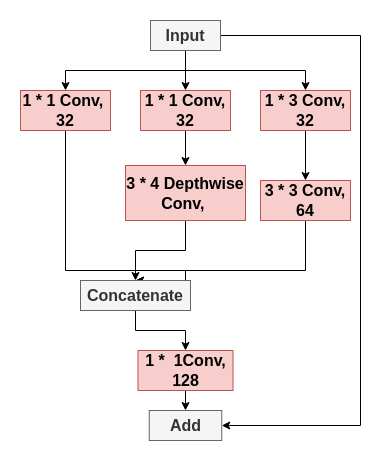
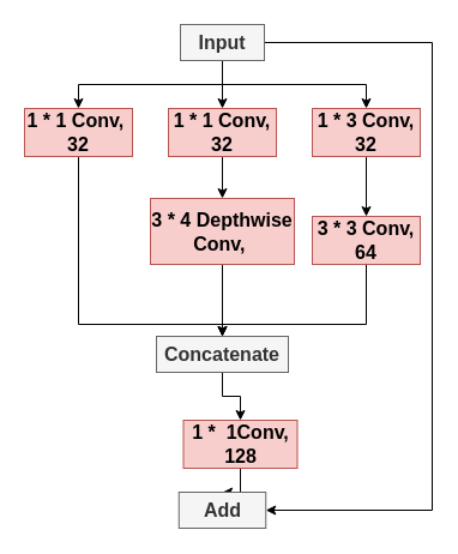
- <mxCell id="18" value="&lt;span style=&quot;font-size: 16px;&quot;&gt;Concatenate&lt;/span&gt;" style="rounded=0;whiteSpace=wrap;html=1;fillColor=#f5f5f5;fontColor=#333333;strokeColor=#666666;fontSize=16;fontStyle=1" vertex="1" parent="1"><mxGeometry x="80" y="280" width="110" height="30" as="geometry" /></mxCell>
+ <mxCell id="18" value="&lt;span style=&quot;font-size: 16px;&quot;&gt;Concatenate&lt;/span&gt;" style="rounded=0;whiteSpace=wrap;html=1;fillColor=#f5f5f5;fontColor=#333333;strokeColor=#666666;fontSize=16;fontStyle=1" vertex="1" parent="1"><mxGeometry x="130" y="280" width="110" height="30" as="geometry" /></mxCell>
- <mxCell id="20" value="&lt;span style=&quot;font-size: 16px;&quot;&gt;1 *&amp;nbsp; 1Conv,&lt;/span&gt;&lt;div&gt;128&lt;/div&gt;" style="rounded=0;whiteSpace=wrap;html=1;fillColor=#f8cecc;strokeColor=#b85450;fontSize=16;fontStyle=1" vertex="1" parent="1"><mxGeometry x="137.5" y="350" width="95" height="40" as="geometry" /></mxCell>
+ <mxCell id="20" value="&lt;span style=&quot;font-size: 16px;&quot;&gt;1 *&amp;nbsp; 1Conv,&lt;/span&gt;&lt;div&gt;128&lt;/div&gt;" style="rounded=0;whiteSpace=wrap;html=1;fillColor=#f8cecc;strokeColor=#b85450;fontSize=16;fontStyle=1" vertex="1" parent="1"><mxGeometry x="152.5" y="350" width="95" height="40" as="geometry" /></mxCell>
